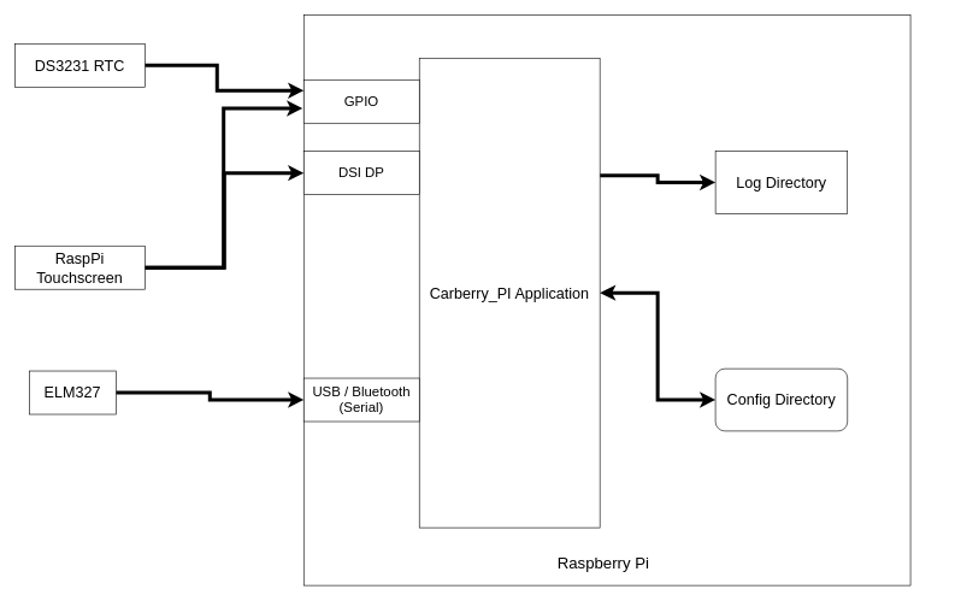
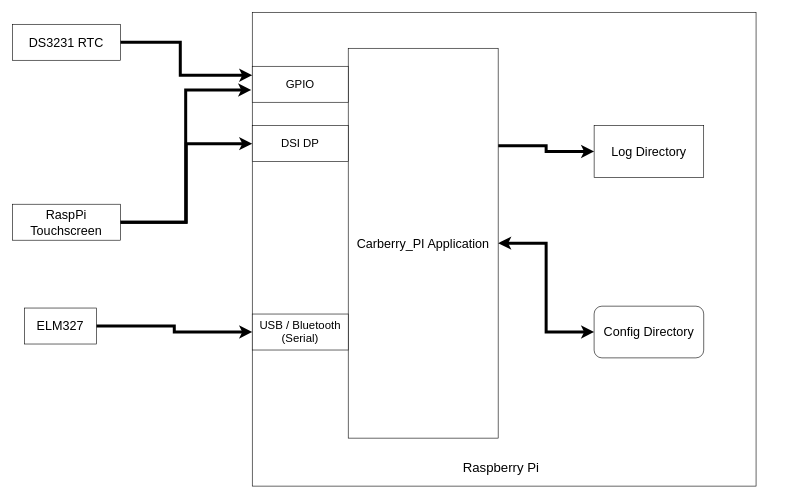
- <mxCell id="19" value="&lt;span style=&quot;font-size: 21px&quot;&gt;DS3231 RTC&lt;/span&gt;" style="rounded=0;whiteSpace=wrap;html=1;" vertex="1" parent="1"><mxGeometry x="20" y="60" width="180" height="60" as="geometry" /></mxCell>
+ <mxCell id="19" value="&lt;span style=&quot;font-size: 21px&quot;&gt;DS3231 RTC&lt;/span&gt;" style="rounded=0;whiteSpace=wrap;html=1;" vertex="1" parent="1"><mxGeometry x="20" y="40" width="180" height="60" as="geometry" /></mxCell>
